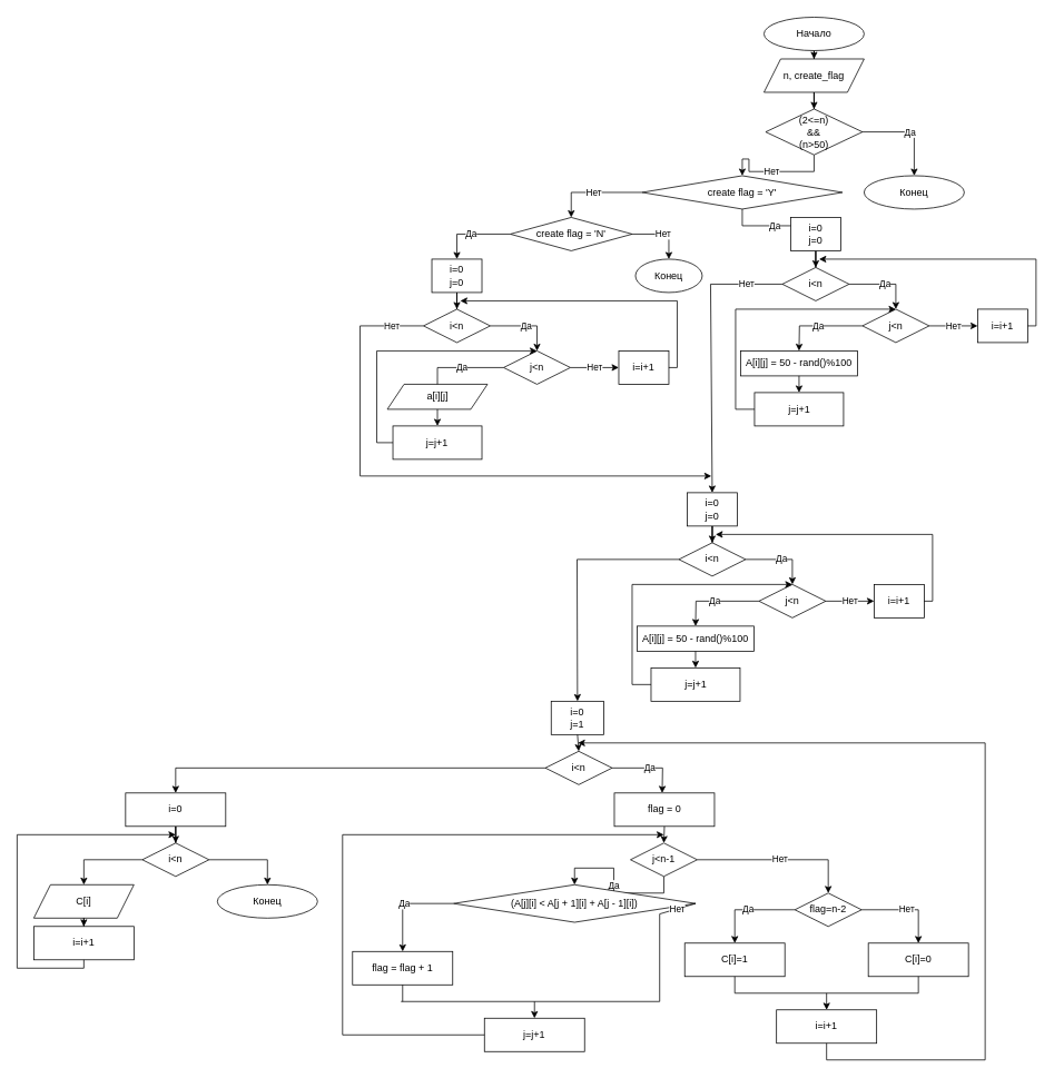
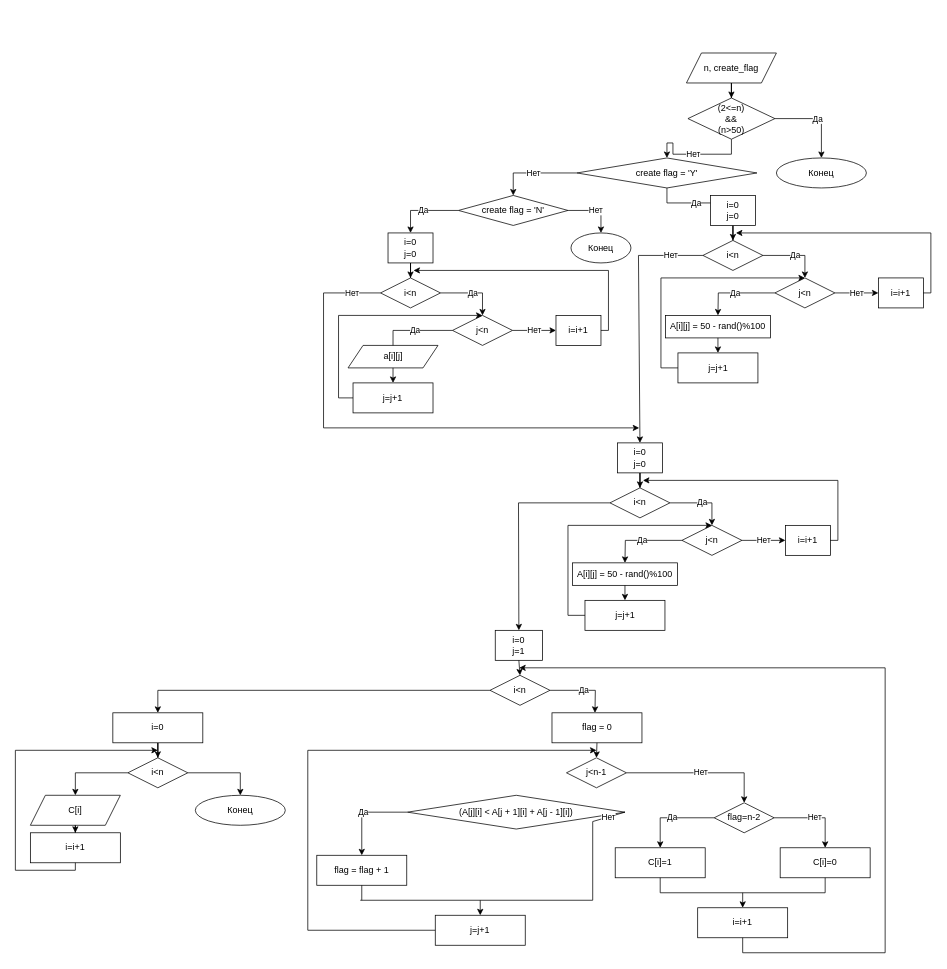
- <mxCell id="3" value="Начало" style="ellipse;whiteSpace=wrap;html=1;" vertex="1" parent="1"><mxGeometry x="915" width="120" height="40" as="geometry" y="20" /></mxCell>
- <mxCell id="2" value="" style="edgeStyle=orthogonalEdgeStyle;rounded=0;orthogonalLoop=1;jettySize=auto;html=1;" edge="1" parent="1" source="3" target="5"><mxGeometry relative="1" as="geometry" /></mxCell>
- <mxCell id="58" value="Да" style="edgeStyle=orthogonalEdgeStyle;rounded=0;orthogonalLoop=1;jettySize=auto;html=1;" edge="1" parent="1" source="60" target="65"><mxGeometry relative="1" as="geometry" /></mxCell>
